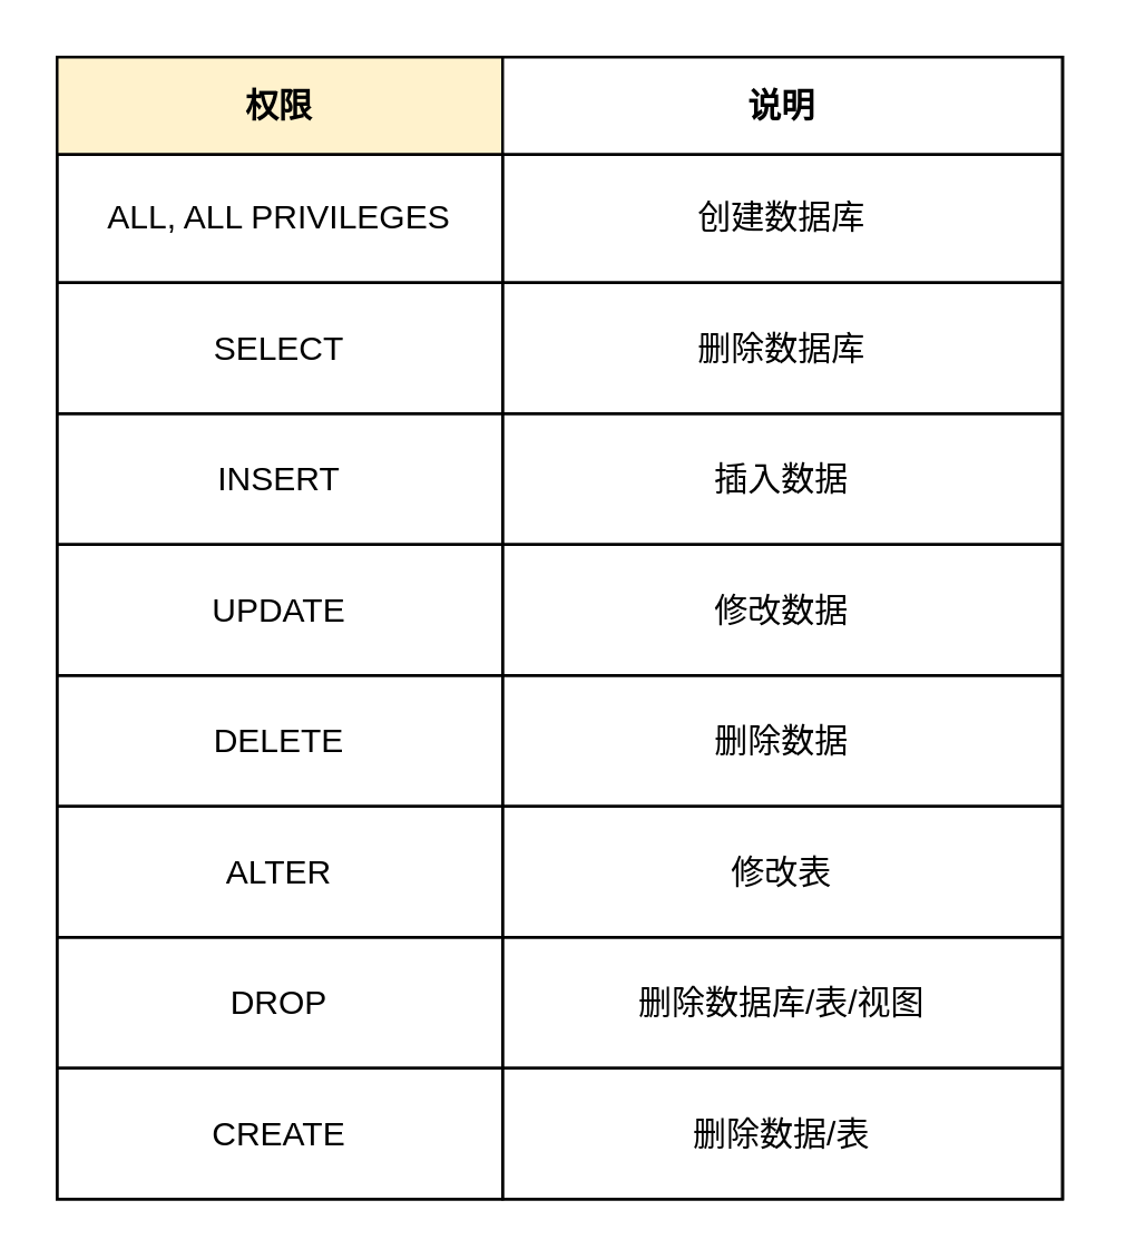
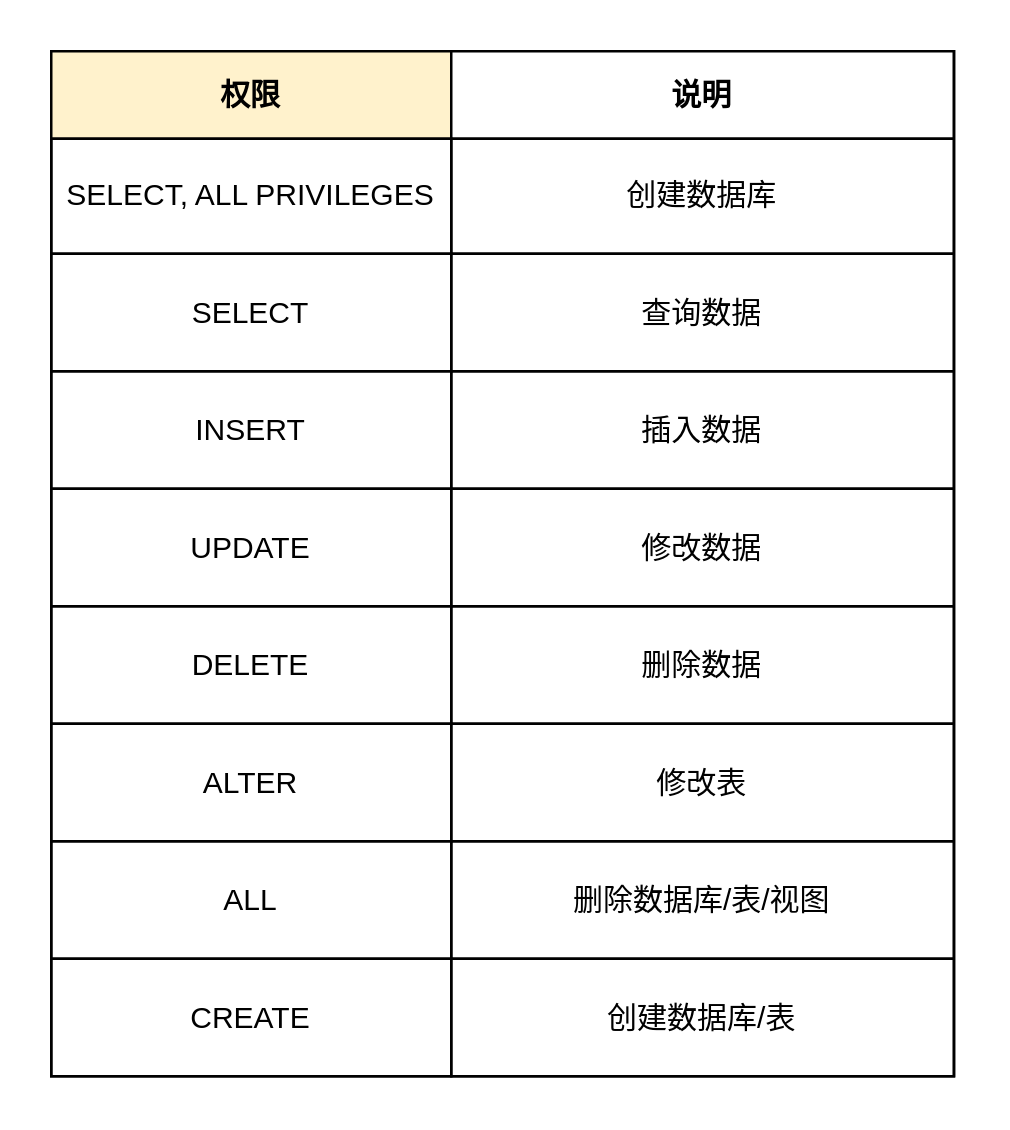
- <mxCell id="7" value="ALL, ALL PRIVILEGES" style="connectable=0;recursiveResize=0;strokeColor=inherit;fillColor=none;align=center;whiteSpace=wrap;html=1;" vertex="1" parent="6"><mxGeometry width="160" height="46" as="geometry"><mxRectangle width="160" height="46" as="alternateBounds" /></mxGeometry></mxCell>
+ <mxCell id="7" value="SELECT, ALL PRIVILEGES" style="connectable=0;recursiveResize=0;strokeColor=inherit;fillColor=none;align=center;whiteSpace=wrap;html=1;" vertex="1" parent="6"><mxGeometry width="160" height="46" as="geometry"><mxRectangle width="160" height="46" as="alternateBounds" /></mxGeometry></mxCell>
- <mxCell id="11" value="删除数据库" style="connectable=0;recursiveResize=0;strokeColor=inherit;fillColor=none;align=center;whiteSpace=wrap;html=1;" vertex="1" parent="9"><mxGeometry x="160" width="201" height="47" as="geometry"><mxRectangle width="201" height="47" as="alternateBounds" /></mxGeometry></mxCell>
+ <mxCell id="11" value="查询数据" style="connectable=0;recursiveResize=0;strokeColor=inherit;fillColor=none;align=center;whiteSpace=wrap;html=1;" vertex="1" parent="9"><mxGeometry x="160" width="201" height="47" as="geometry"><mxRectangle width="201" height="47" as="alternateBounds" /></mxGeometry></mxCell>
- <mxCell id="25" value="DROP" style="connectable=0;recursiveResize=0;strokeColor=inherit;fillColor=none;align=center;whiteSpace=wrap;html=1;" vertex="1" parent="24"><mxGeometry width="160" height="47" as="geometry"><mxRectangle width="160" height="47" as="alternateBounds" /></mxGeometry></mxCell>
+ <mxCell id="25" value="ALL" style="connectable=0;recursiveResize=0;strokeColor=inherit;fillColor=none;align=center;whiteSpace=wrap;html=1;" vertex="1" parent="24"><mxGeometry width="160" height="47" as="geometry"><mxRectangle width="160" height="47" as="alternateBounds" /></mxGeometry></mxCell>
- <mxCell id="29" value="删除数据/表" style="connectable=0;recursiveResize=0;strokeColor=inherit;fillColor=none;align=center;whiteSpace=wrap;html=1;" vertex="1" parent="27"><mxGeometry x="160" width="201" height="47" as="geometry"><mxRectangle width="201" height="47" as="alternateBounds" /></mxGeometry></mxCell>
+ <mxCell id="29" value="创建数据库/表" style="connectable=0;recursiveResize=0;strokeColor=inherit;fillColor=none;align=center;whiteSpace=wrap;html=1;" vertex="1" parent="27"><mxGeometry x="160" width="201" height="47" as="geometry"><mxRectangle width="201" height="47" as="alternateBounds" /></mxGeometry></mxCell>
